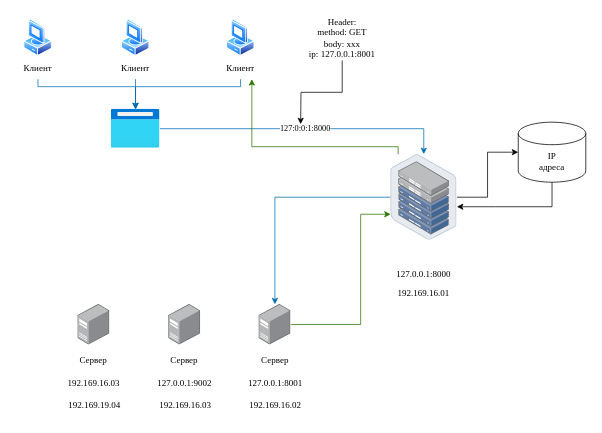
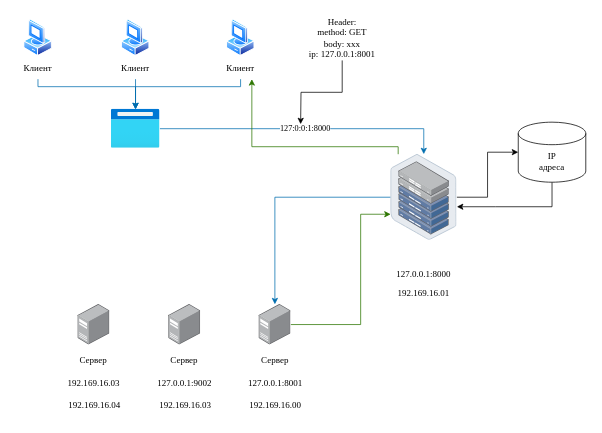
- <mxCell id="30" value="192.169.19.04" style="text;html=1;strokeColor=none;fillColor=none;align=center;verticalAlign=middle;whiteSpace=wrap;rounded=0;fontFamily=Comic Sans MS;" vertex="1" parent="1"><mxGeometry x="80.7" y="525" width="88.7" height="30" as="geometry" /></mxCell>
+ <mxCell id="30" value="192.169.16.04" style="text;html=1;strokeColor=none;fillColor=none;align=center;verticalAlign=middle;whiteSpace=wrap;rounded=0;fontFamily=Comic Sans MS;" vertex="1" parent="1"><mxGeometry x="80.7" y="525" width="88.7" height="30" as="geometry" /></mxCell>
- <mxCell id="28" value="192.169.16.02" style="text;html=1;strokeColor=none;fillColor=none;align=center;verticalAlign=middle;whiteSpace=wrap;rounded=0;fontFamily=Comic Sans MS;" vertex="1" parent="1"><mxGeometry x="322" y="525" width="88.7" height="30" as="geometry" /></mxCell>
+ <mxCell id="28" value="192.169.16.00" style="text;html=1;strokeColor=none;fillColor=none;align=center;verticalAlign=middle;whiteSpace=wrap;rounded=0;fontFamily=Comic Sans MS;" vertex="1" parent="1"><mxGeometry x="322" y="525" width="88.7" height="30" as="geometry" /></mxCell>
